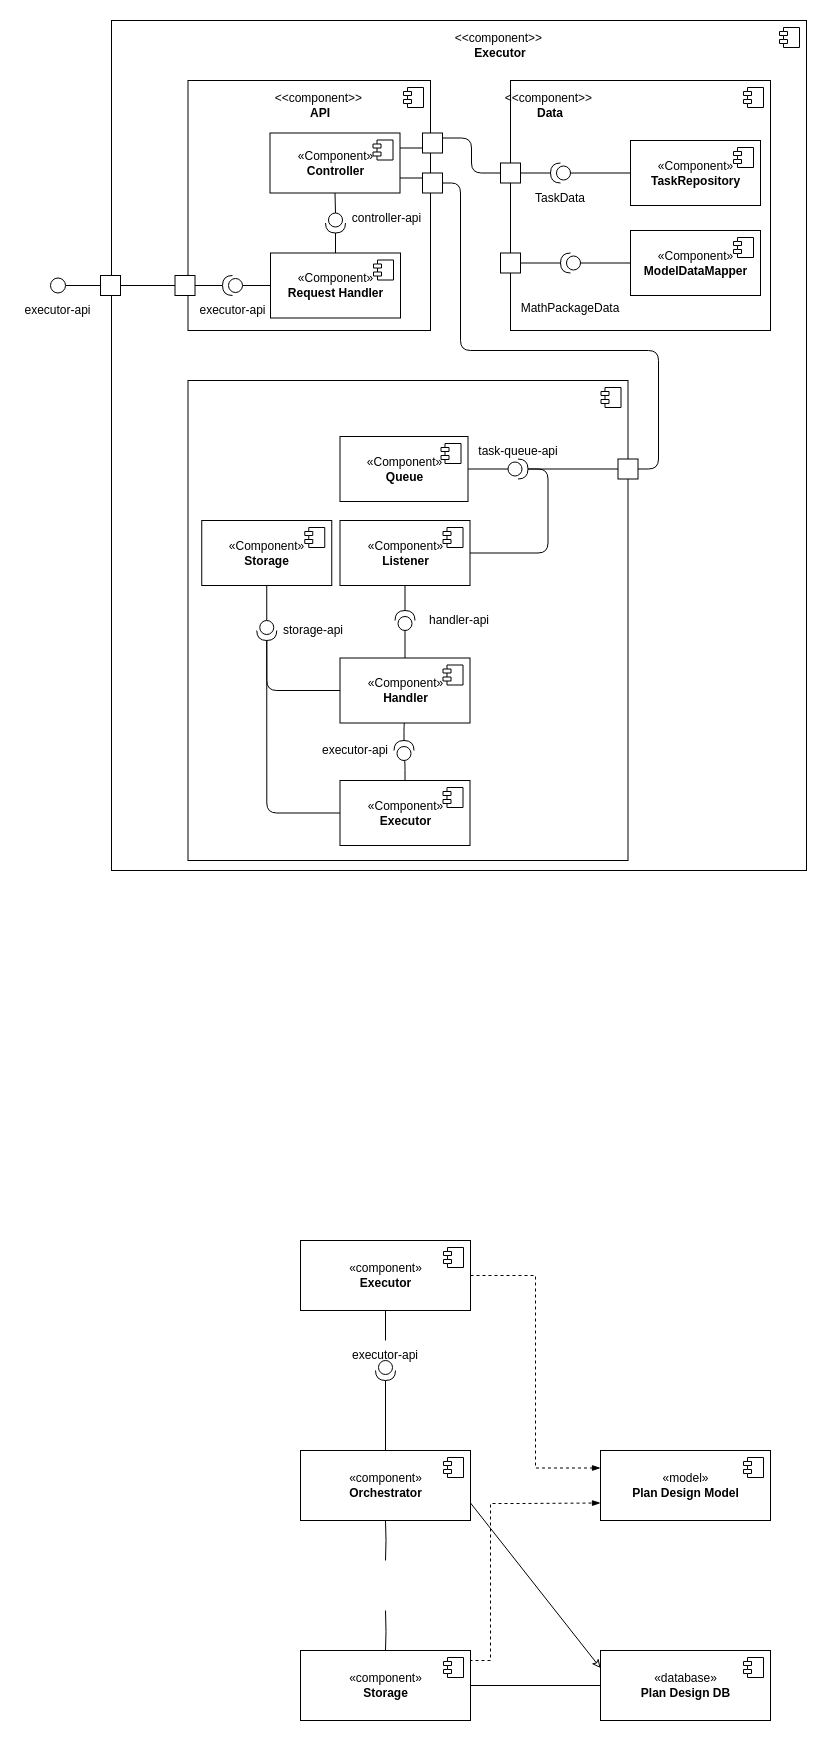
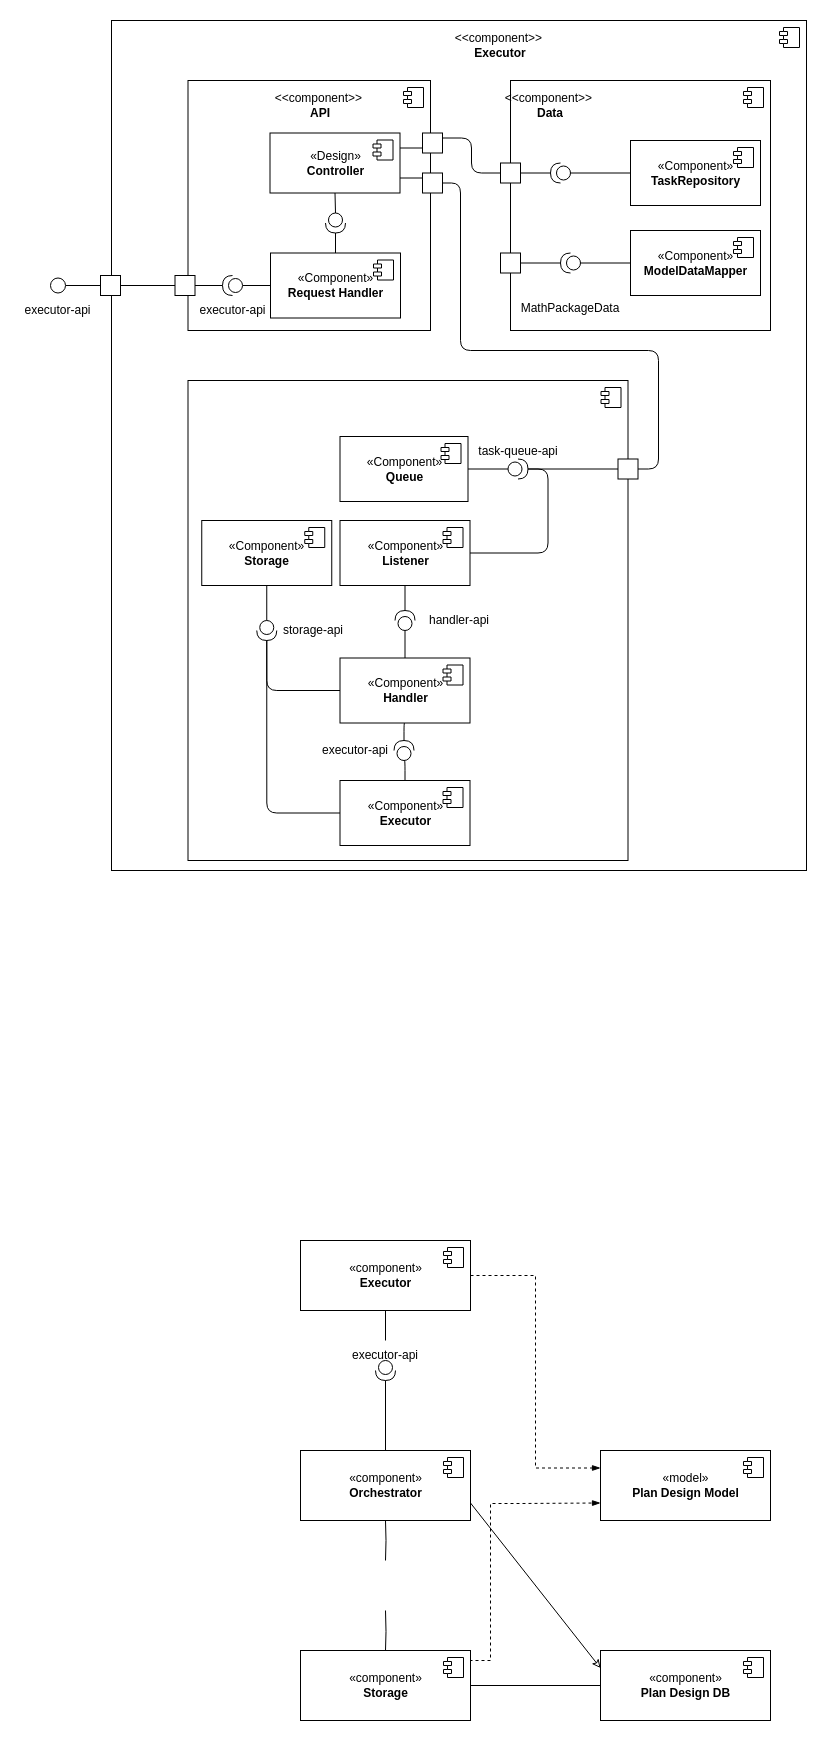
- <mxCell id="30" value="«Component»&lt;br&gt;&lt;b&gt;Controller&lt;/b&gt;" style="html=1;dropTarget=0;" vertex="1" parent="1"><mxGeometry x="269.5" y="132.5" width="130" height="60" as="geometry" /></mxCell>
+ <mxCell id="30" value="«Design»&lt;br&gt;&lt;b&gt;Controller&lt;/b&gt;" style="html=1;dropTarget=0;" vertex="1" parent="1"><mxGeometry x="269.5" y="132.5" width="130" height="60" as="geometry" /></mxCell>
- <mxCell id="64" value="TaskData" style="text;html=1;strokeColor=none;fillColor=none;align=center;verticalAlign=middle;whiteSpace=wrap;rounded=0;" vertex="1" parent="1"><mxGeometry x="530" y="182.5" width="60" height="30" as="geometry" /></mxCell>
- <mxCell id="82" value="controller-api" style="text;html=1;strokeColor=none;fillColor=none;align=center;verticalAlign=middle;whiteSpace=wrap;rounded=0;" vertex="1" parent="1"><mxGeometry x="349" y="202.5" width="75" height="30" as="geometry" /></mxCell>
- <mxCell id="15" value="«database»&lt;br&gt;&lt;b&gt;Plan Design DB&lt;/b&gt;" style="html=1;dropTarget=0;" vertex="1" parent="1"><mxGeometry x="600" y="1650" width="170" height="70" as="geometry" /></mxCell>
+ <mxCell id="15" value="«component»&lt;br&gt;&lt;b&gt;Plan Design DB&lt;/b&gt;" style="html=1;dropTarget=0;" vertex="1" parent="1"><mxGeometry x="600" y="1650" width="170" height="70" as="geometry" /></mxCell>
